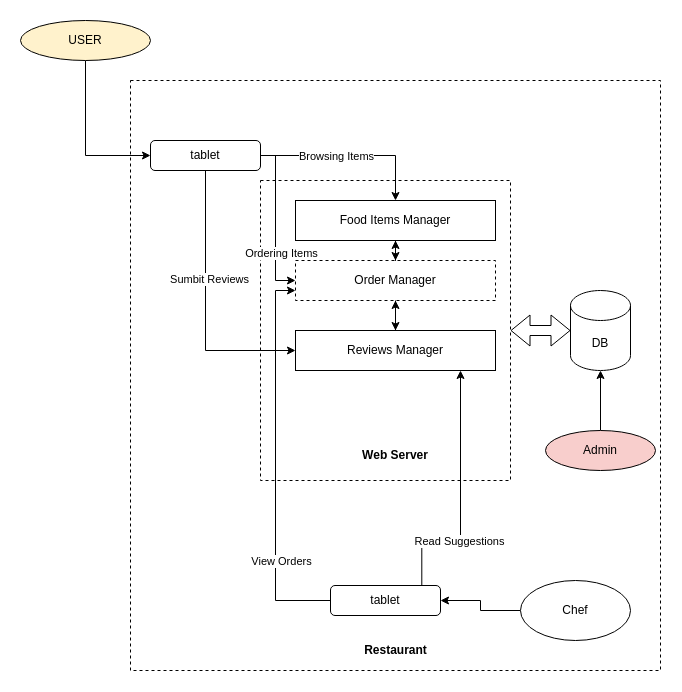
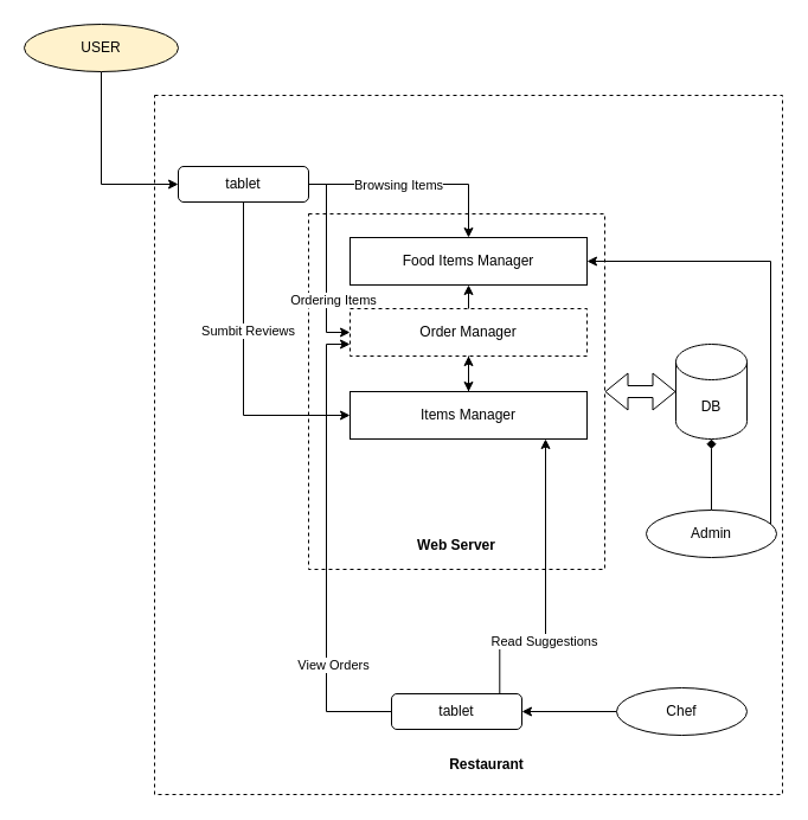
- <mxCell id="27" style="edgeStyle=orthogonalEdgeStyle;rounded=0;orthogonalLoop=1;jettySize=auto;html=1;" edge="1" parent="1" source="28" target="31"><mxGeometry relative="1" as="geometry" /></mxCell>
+ <mxCell id="18" style="edgeStyle=orthogonalEdgeStyle;rounded=0;orthogonalLoop=1;jettySize=auto;html=1;entryX=1;entryY=0.5;entryDx=0;entryDy=0;" edge="1" parent="1" source="19" target="28"><mxGeometry relative="1" as="geometry"><Array as="points"><mxPoint x="650" y="220" /></Array></mxGeometry></mxCell>
- <mxCell id="33" value="Reviews Manager" style="rounded=0;whiteSpace=wrap;html=1;fillColor=none;" vertex="1" parent="1"><mxGeometry x="295" y="330" width="200" height="40" as="geometry" /></mxCell>
+ <mxCell id="33" value="Items Manager" style="rounded=0;whiteSpace=wrap;html=1;fillColor=none;" vertex="1" parent="1"><mxGeometry x="295" y="330" width="200" height="40" as="geometry" /></mxCell>
- <mxCell id="17" style="edgeStyle=orthogonalEdgeStyle;rounded=0;orthogonalLoop=1;jettySize=auto;html=1;entryX=0.5;entryY=1;entryDx=0;entryDy=0;entryPerimeter=0;" edge="1" parent="1" source="19" target="14"><mxGeometry relative="1" as="geometry" /></mxCell>
+ <mxCell id="17" style="edgeStyle=orthogonalEdgeStyle;rounded=0;orthogonalLoop=1;jettySize=auto;html=1;entryX=0.5;entryY=1;entryDx=0;entryDy=0;entryPerimeter=0;endArrow=diamond;" edge="1" parent="1" source="19" target="14"><mxGeometry relative="1" as="geometry" /></mxCell>
- <mxCell id="19" value="Admin" style="ellipse;whiteSpace=wrap;html=1;fillColor=#f8cecc;" vertex="1" parent="1"><mxGeometry x="545" y="430" width="110" height="40" as="geometry" /></mxCell>
+ <mxCell id="19" value="Admin" style="ellipse;whiteSpace=wrap;html=1;" vertex="1" parent="1"><mxGeometry x="545" y="430" width="110" height="40" as="geometry" /></mxCell>
- <mxCell id="16" value="&lt;b&gt;Web Server&lt;/b&gt;" style="text;html=1;strokeColor=none;fillColor=none;align=center;verticalAlign=middle;whiteSpace=wrap;rounded=0;" vertex="1" parent="1"><mxGeometry x="355" y="445" width="80" height="20" as="geometry" /></mxCell>
+ <mxCell id="16" value="&lt;b&gt;Web Server&lt;/b&gt;" style="text;html=1;strokeColor=none;fillColor=none;align=center;verticalAlign=middle;whiteSpace=wrap;rounded=0;" vertex="1" parent="1"><mxGeometry x="345" y="450" width="80" height="20" as="geometry" /></mxCell>
- <mxCell id="26" value="Chef" style="ellipse;whiteSpace=wrap;html=1;" vertex="1" parent="1"><mxGeometry x="520" y="580" width="110" height="60" as="geometry" /></mxCell>
+ <mxCell id="26" value="Chef" style="ellipse;whiteSpace=wrap;html=1;" vertex="1" parent="1"><mxGeometry x="520" y="580" width="110" height="40" as="geometry" /></mxCell>
- <mxCell id="13" value="&lt;b&gt;Restaurant&lt;/b&gt;" style="text;html=1;strokeColor=none;fillColor=none;align=center;verticalAlign=middle;whiteSpace=wrap;rounded=0;" vertex="1" parent="1"><mxGeometry x="312.5" y="640" width="165" height="20" as="geometry" /></mxCell>
+ <mxCell id="13" value="&lt;b&gt;Restaurant&lt;/b&gt;" style="text;html=1;strokeColor=none;fillColor=none;align=center;verticalAlign=middle;whiteSpace=wrap;rounded=0;" vertex="1" parent="1"><mxGeometry x="327.5" y="635" width="165" height="20" as="geometry" /></mxCell>
